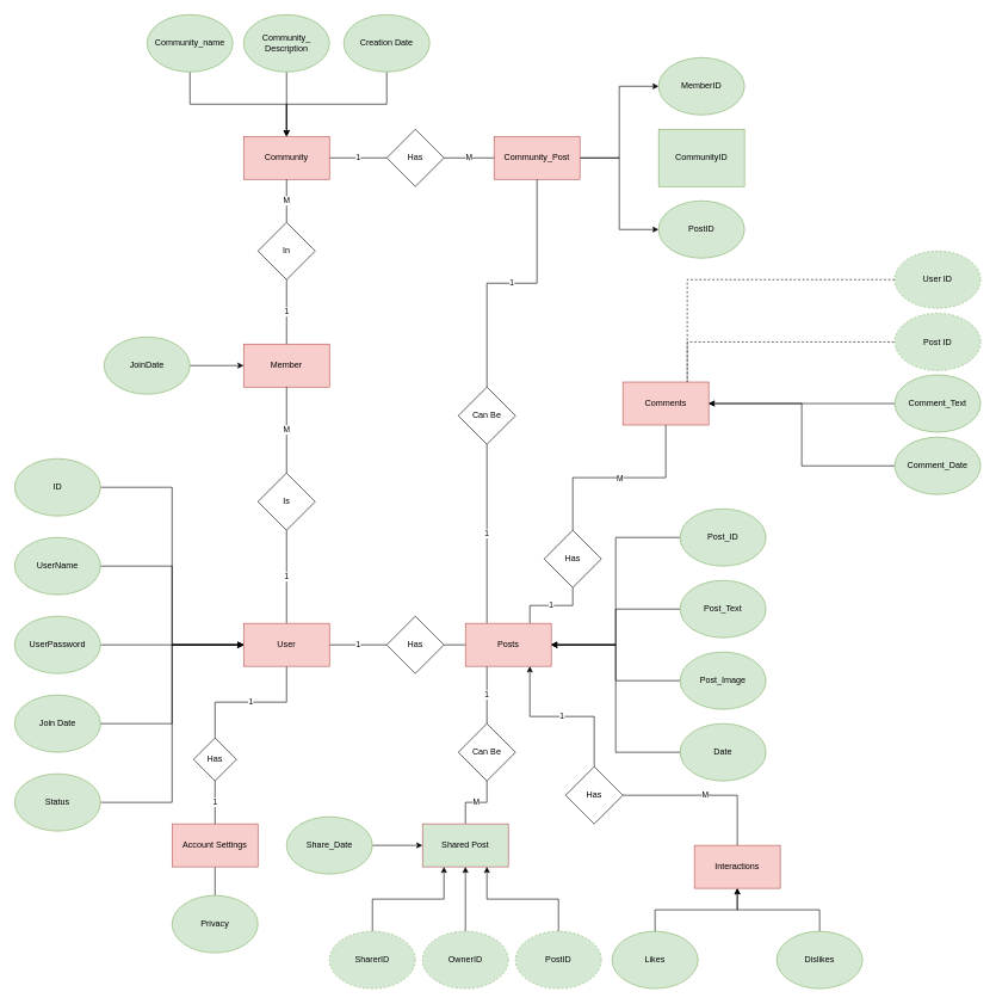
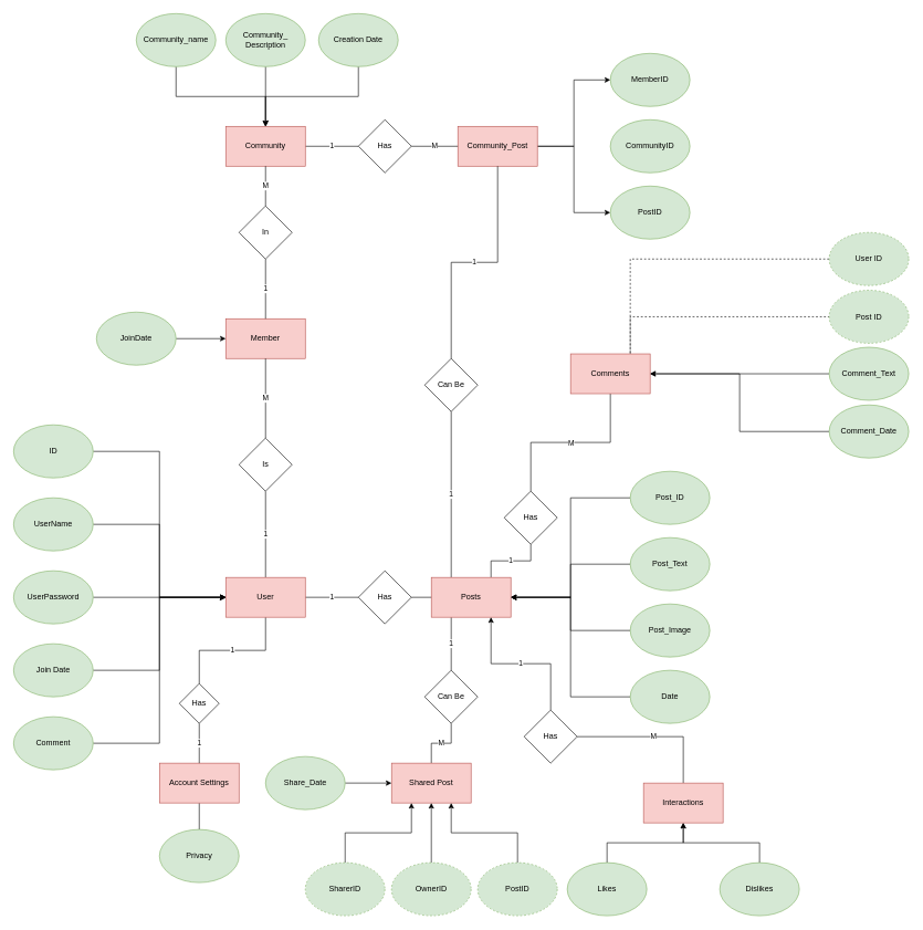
- <mxCell id="67" value="CommunityID" style="whiteSpace=wrap;html=1;fillColor=#d5e8d4;strokeColor=#82b366;rounded=0;" vertex="1" parent="1"><mxGeometry x="920" y="180" width="120" height="80" as="geometry" /></mxCell>
+ <mxCell id="67" value="CommunityID" style="ellipse;whiteSpace=wrap;html=1;fillColor=#d5e8d4;strokeColor=#82b366;" vertex="1" parent="1"><mxGeometry x="920" y="180" width="120" height="80" as="geometry" /></mxCell>
- <mxCell id="41" value="Comments" style="rounded=0;whiteSpace=wrap;html=1;fillColor=#f8cecc;strokeColor=#b85450;" vertex="1" parent="1"><mxGeometry x="870.005" y="533" width="120" height="60" as="geometry" /></mxCell>
+ <mxCell id="41" value="Comments" style="rounded=0;whiteSpace=wrap;html=1;fillColor=#f8cecc;strokeColor=#b85450;" vertex="1" parent="1"><mxGeometry x="860.005" y="533" width="120" height="60" as="geometry" /></mxCell>
- <mxCell id="13" value="Status" style="ellipse;whiteSpace=wrap;html=1;shadow=0;strokeColor=#82b366;perimeterSpacing=0;fillColor=#d5e8d4;" vertex="1" parent="1"><mxGeometry x="20" y="1080" width="120" height="80" as="geometry" /></mxCell>
+ <mxCell id="13" value="Comment" style="ellipse;whiteSpace=wrap;html=1;shadow=0;strokeColor=#82b366;perimeterSpacing=0;fillColor=#d5e8d4;" vertex="1" parent="1"><mxGeometry x="20" y="1080" width="120" height="80" as="geometry" /></mxCell>
- <mxCell id="82" value="Shared Post" style="rounded=0;whiteSpace=wrap;html=1;fillColor=#d5e8d4;strokeColor=#b85450;" vertex="1" parent="1"><mxGeometry x="590" y="1150" width="120" height="60" as="geometry" /></mxCell>
+ <mxCell id="82" value="Shared Post" style="rounded=0;whiteSpace=wrap;html=1;fillColor=#f8cecc;strokeColor=#b85450;" vertex="1" parent="1"><mxGeometry x="590" y="1150" width="120" height="60" as="geometry" /></mxCell>
